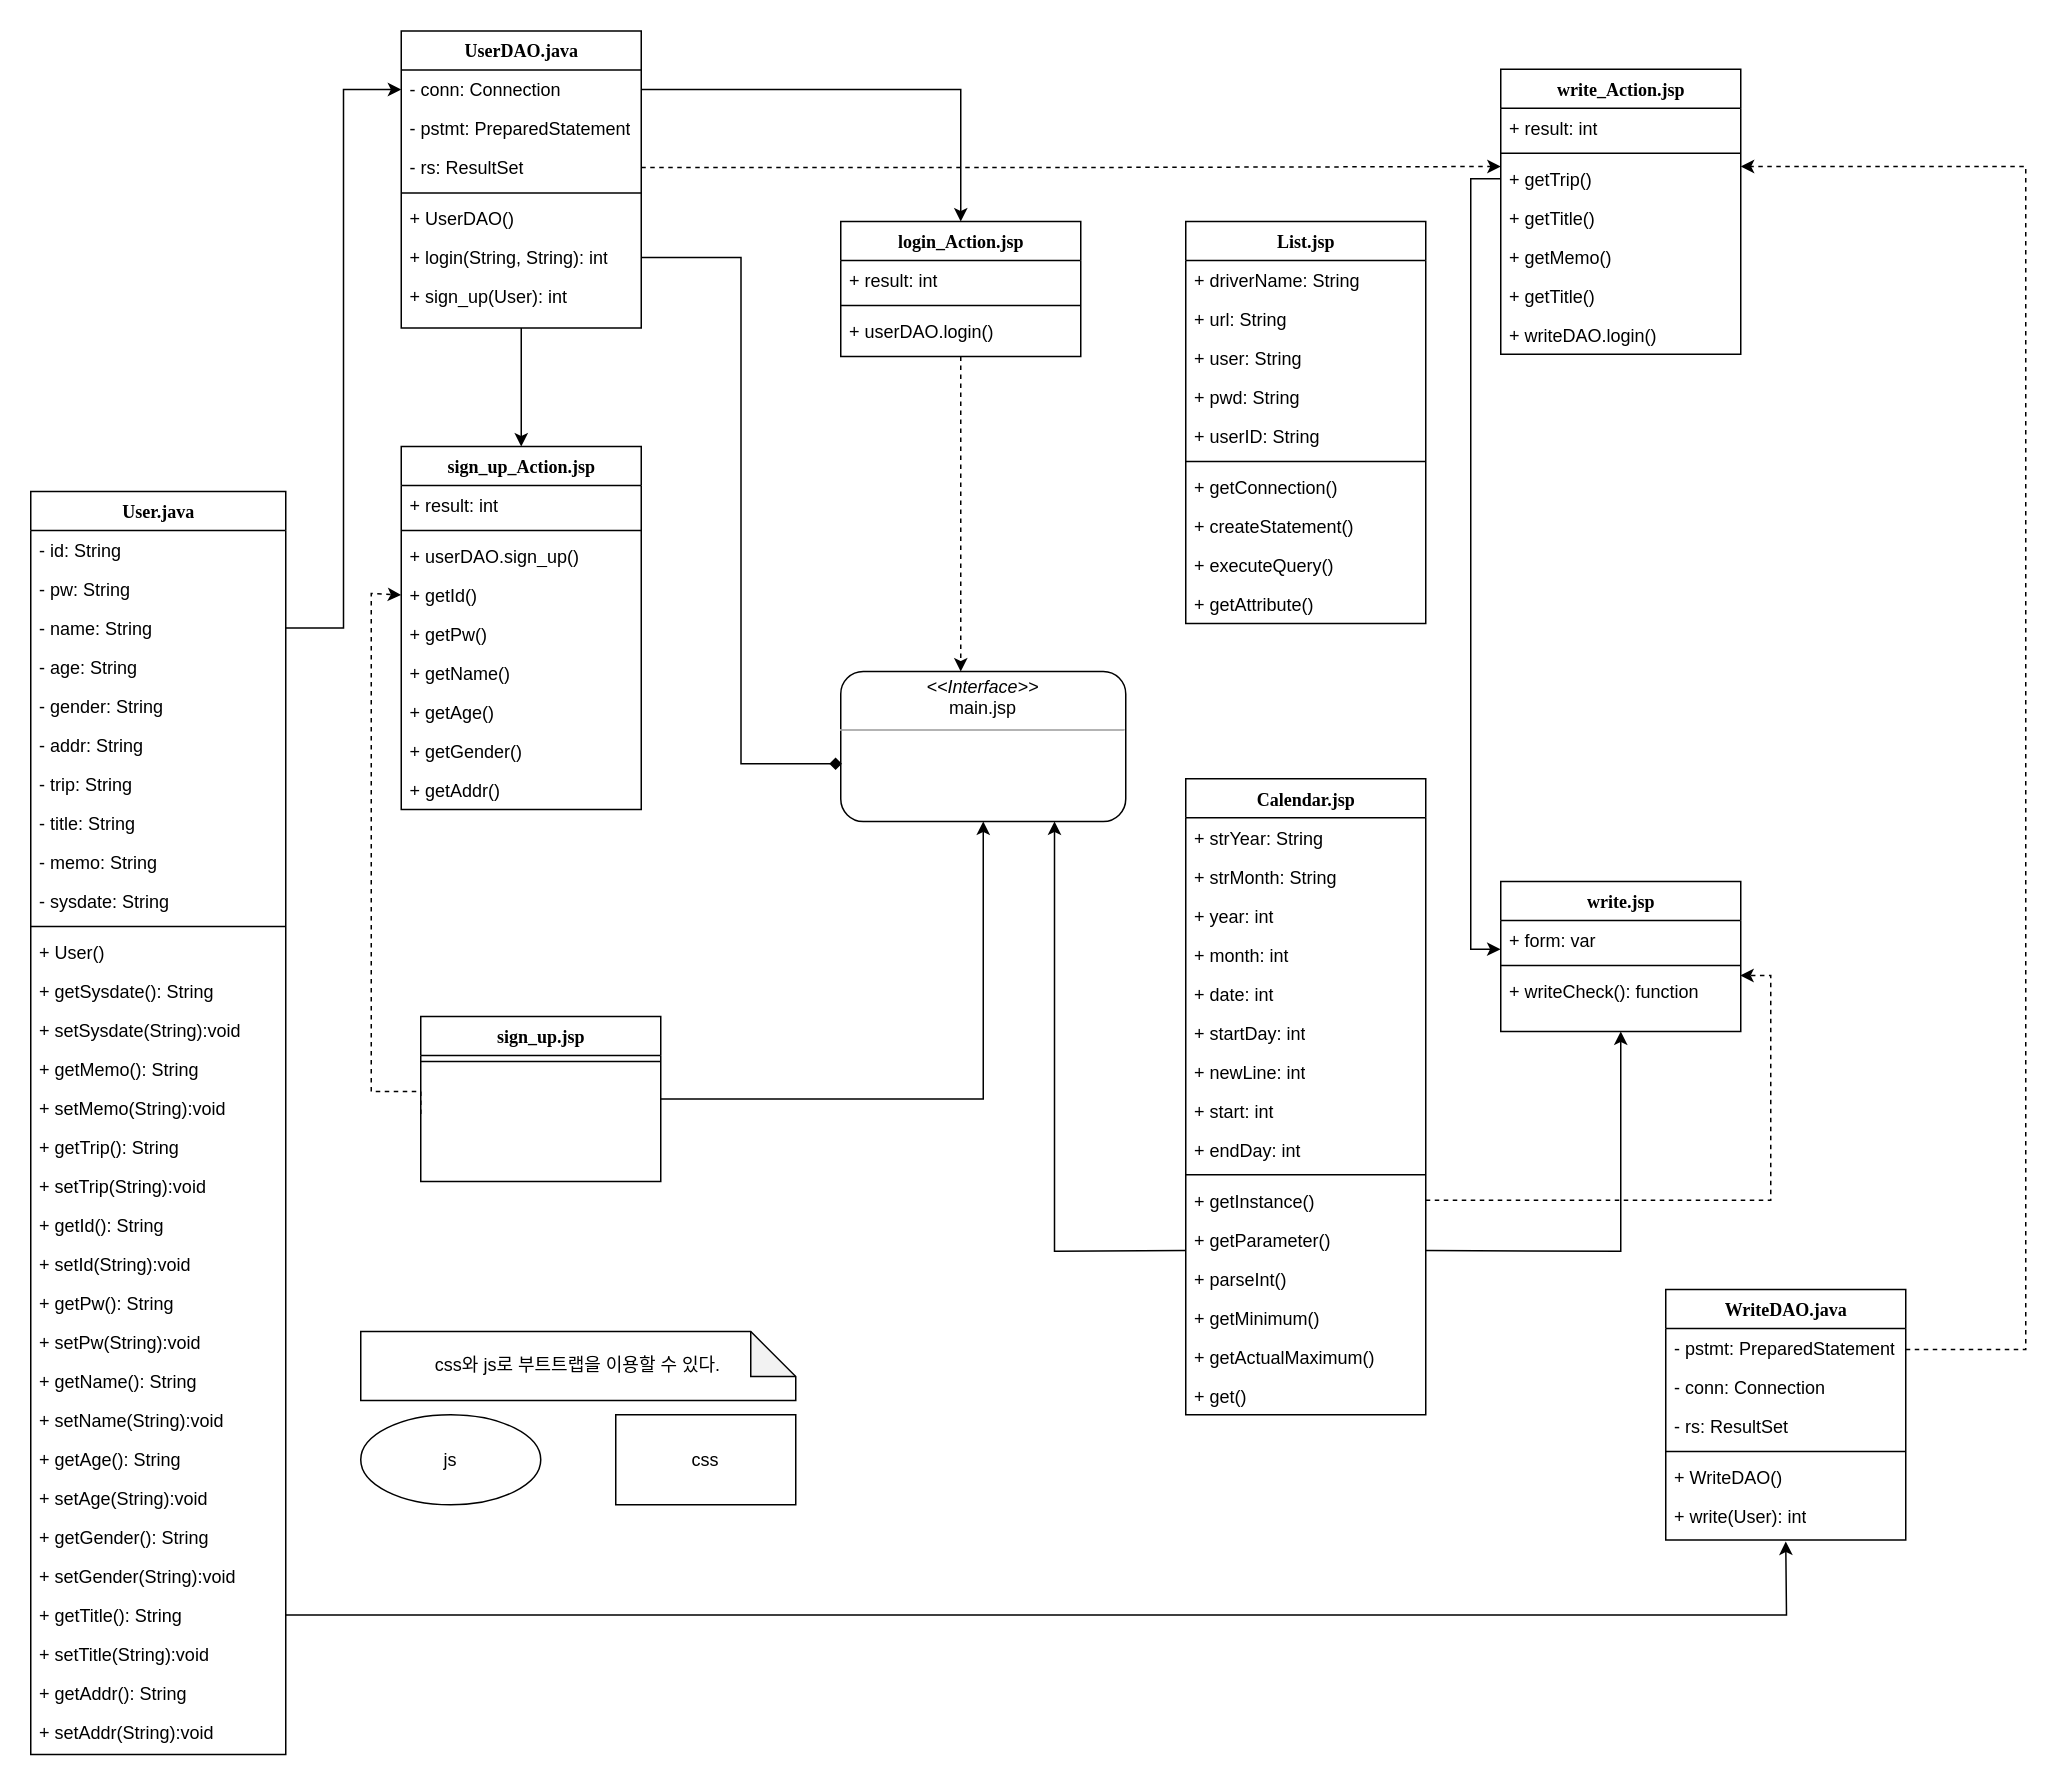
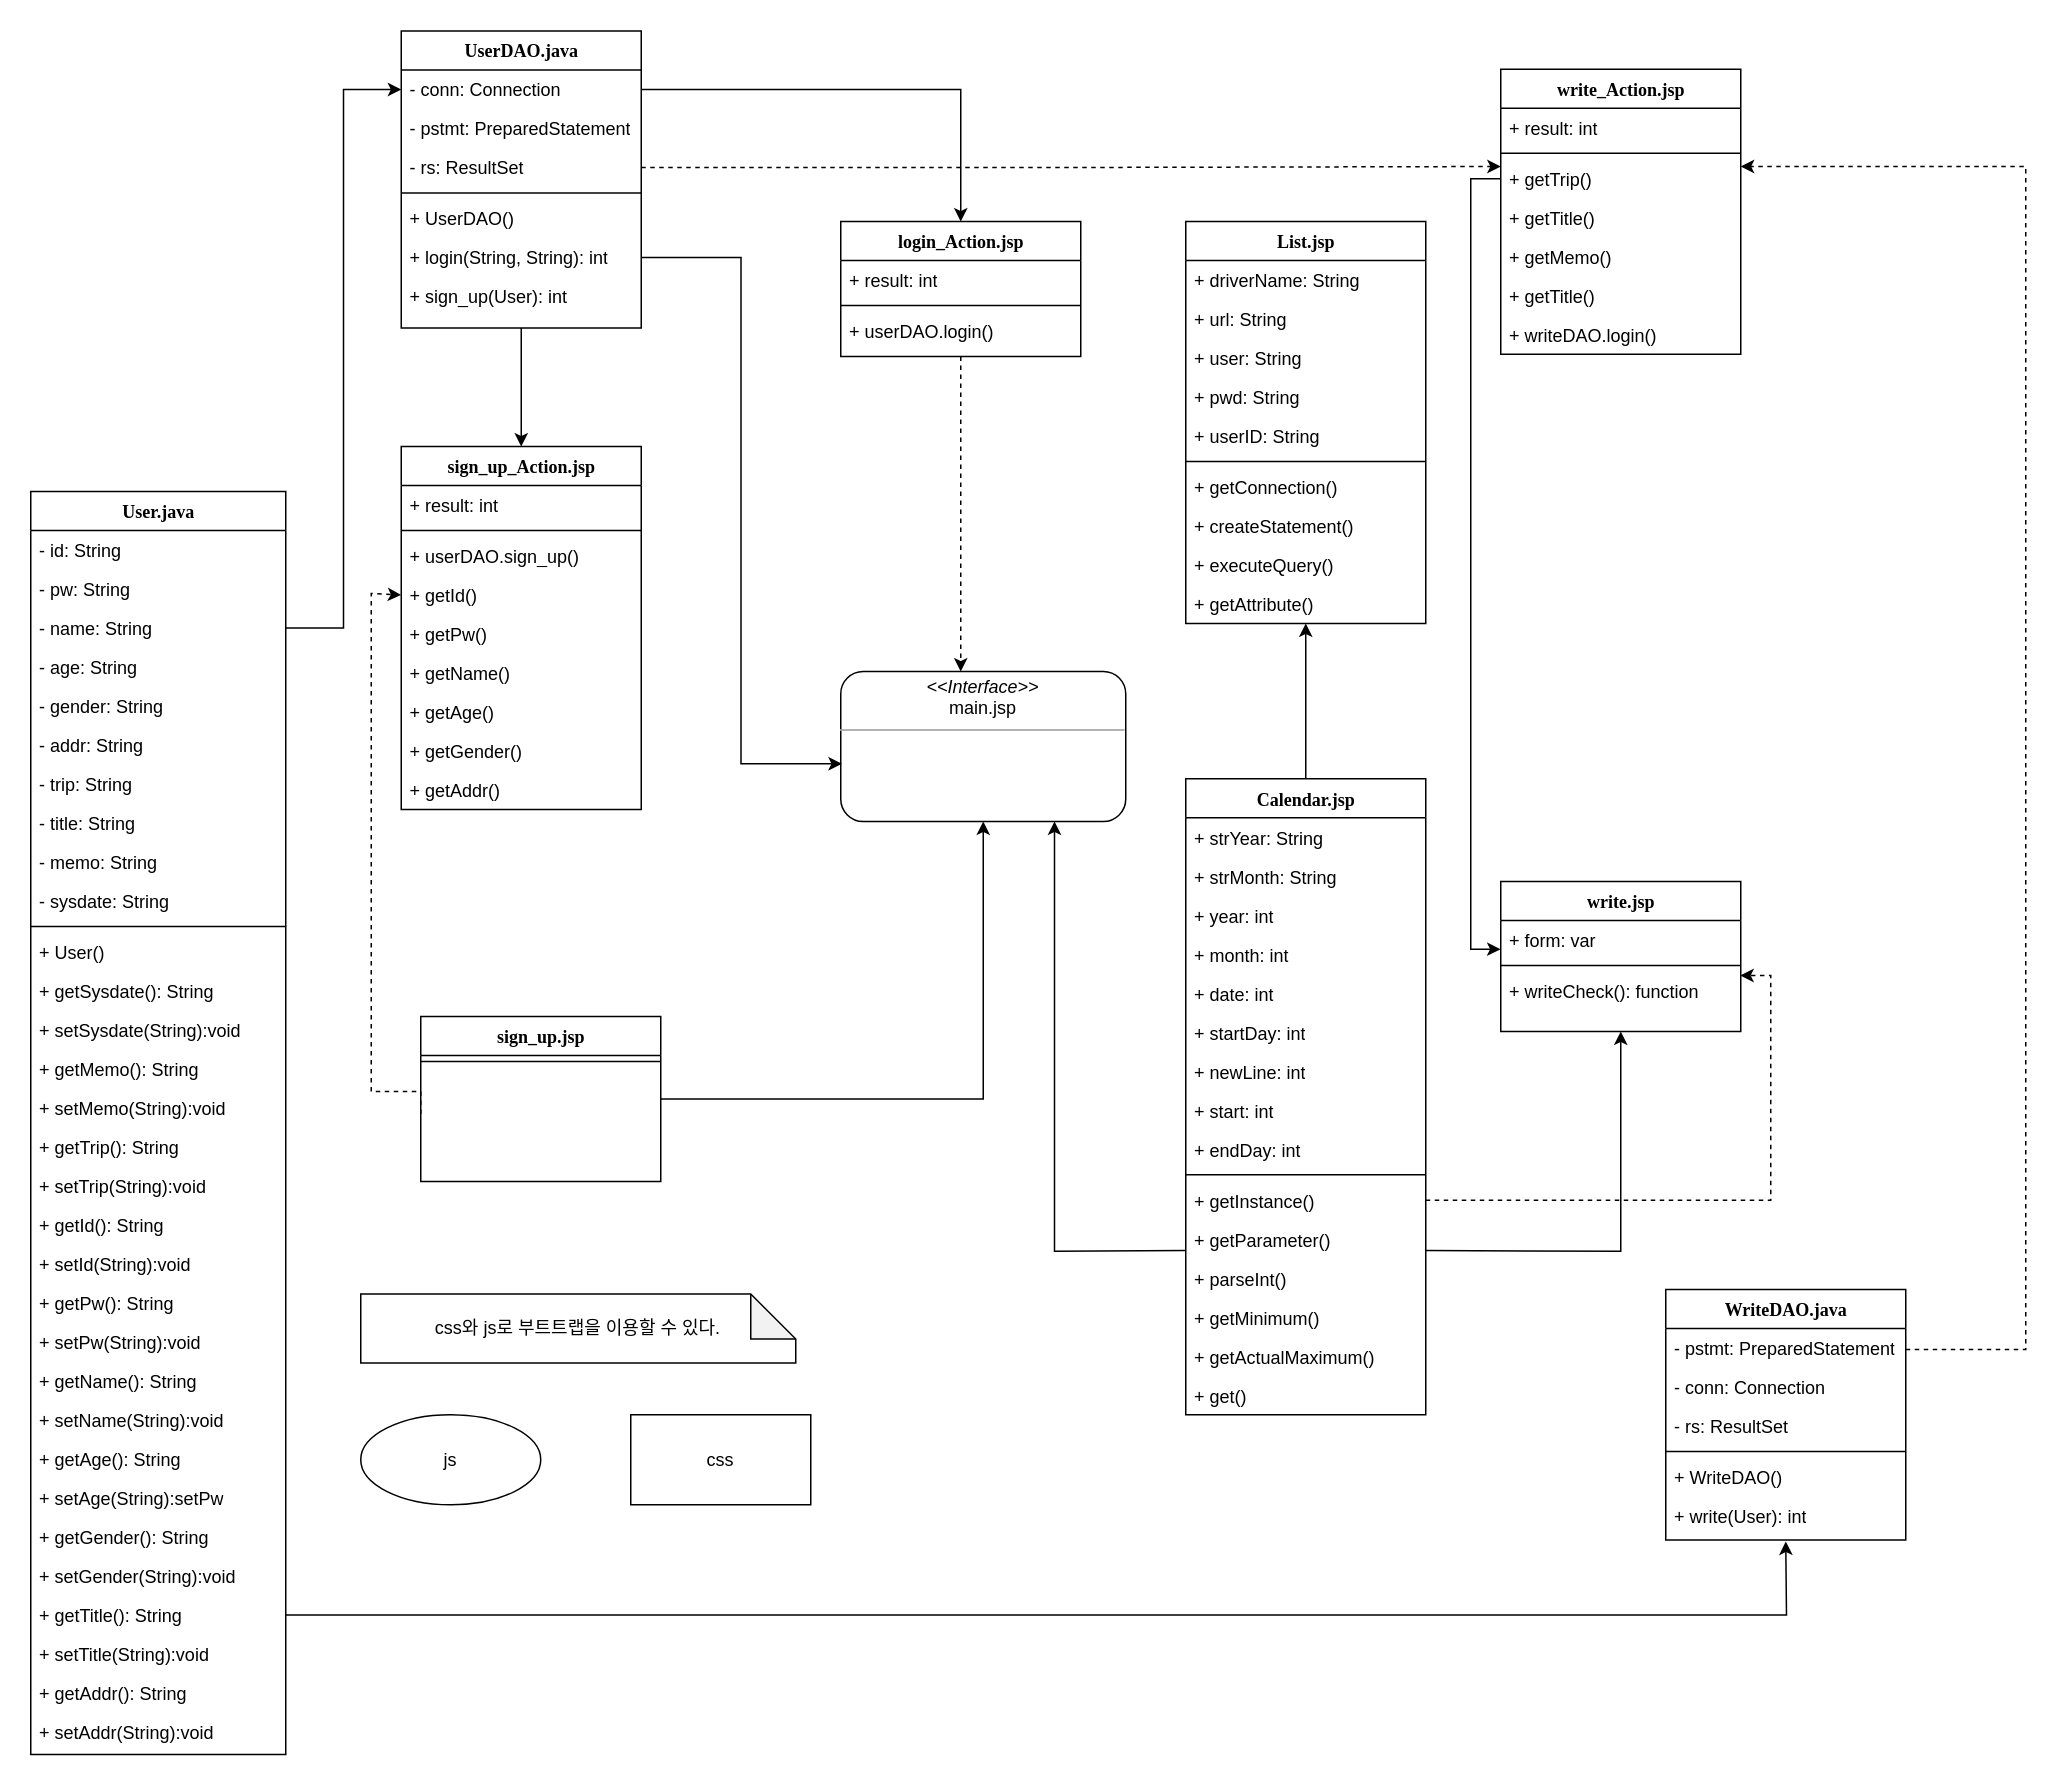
+ <mxCell id="2" style="edgeStyle=orthogonalEdgeStyle;rounded=0;orthogonalLoop=1;jettySize=auto;html=1;entryX=0.5;entryY=1;entryDx=0;entryDy=0;" edge="1" parent="1" source="3" target="20"><mxGeometry relative="1" as="geometry" /></mxCell>
- <mxCell id="114" style="edgeStyle=orthogonalEdgeStyle;rounded=0;orthogonalLoop=1;jettySize=auto;html=1;entryX=0.004;entryY=0.615;entryDx=0;entryDy=0;entryPerimeter=0;endArrow=diamond;" edge="1" parent="1" source="97" target="104"><mxGeometry relative="1" as="geometry" /></mxCell>
+ <mxCell id="114" style="edgeStyle=orthogonalEdgeStyle;rounded=0;orthogonalLoop=1;jettySize=auto;html=1;entryX=0.004;entryY=0.615;entryDx=0;entryDy=0;entryPerimeter=0;" edge="1" parent="1" source="97" target="104"><mxGeometry relative="1" as="geometry" /></mxCell>
- <mxCell id="122" value="css와 js로 부트트랩을 이용할 수 있다." style="shape=note;whiteSpace=wrap;html=1;backgroundOutline=1;darkOpacity=0.05;" vertex="1" parent="1"><mxGeometry x="240" y="887" width="290" height="46" as="geometry" /></mxCell>
+ <mxCell id="122" value="css와 js로 부트트랩을 이용할 수 있다." style="shape=note;whiteSpace=wrap;html=1;backgroundOutline=1;darkOpacity=0.05;" vertex="1" parent="1"><mxGeometry x="240" y="862" width="290" height="46" as="geometry" /></mxCell>
- <mxCell id="121" value="css" style="rounded=0;whiteSpace=wrap;html=1;" vertex="1" parent="1"><mxGeometry x="410" y="942.5" width="120" height="60" as="geometry" /></mxCell>
+ <mxCell id="121" value="css" style="rounded=0;whiteSpace=wrap;html=1;" vertex="1" parent="1"><mxGeometry x="420" y="942.5" width="120" height="60" as="geometry" /></mxCell>
- <mxCell id="83" value="+ setAge(String):void" style="text;html=1;strokeColor=none;fillColor=none;align=left;verticalAlign=top;spacingLeft=4;spacingRight=4;whiteSpace=wrap;overflow=hidden;rotatable=0;points=[[0,0.5],[1,0.5]];portConstraint=eastwest;" vertex="1" parent="57"><mxGeometry y="658" width="170" height="26" as="geometry" /></mxCell>
+ <mxCell id="83" value="+ setAge(String):setPw" style="text;html=1;strokeColor=none;fillColor=none;align=left;verticalAlign=top;spacingLeft=4;spacingRight=4;whiteSpace=wrap;overflow=hidden;rotatable=0;points=[[0,0.5],[1,0.5]];portConstraint=eastwest;" vertex="1" parent="57"><mxGeometry y="658" width="170" height="26" as="geometry" /></mxCell>
